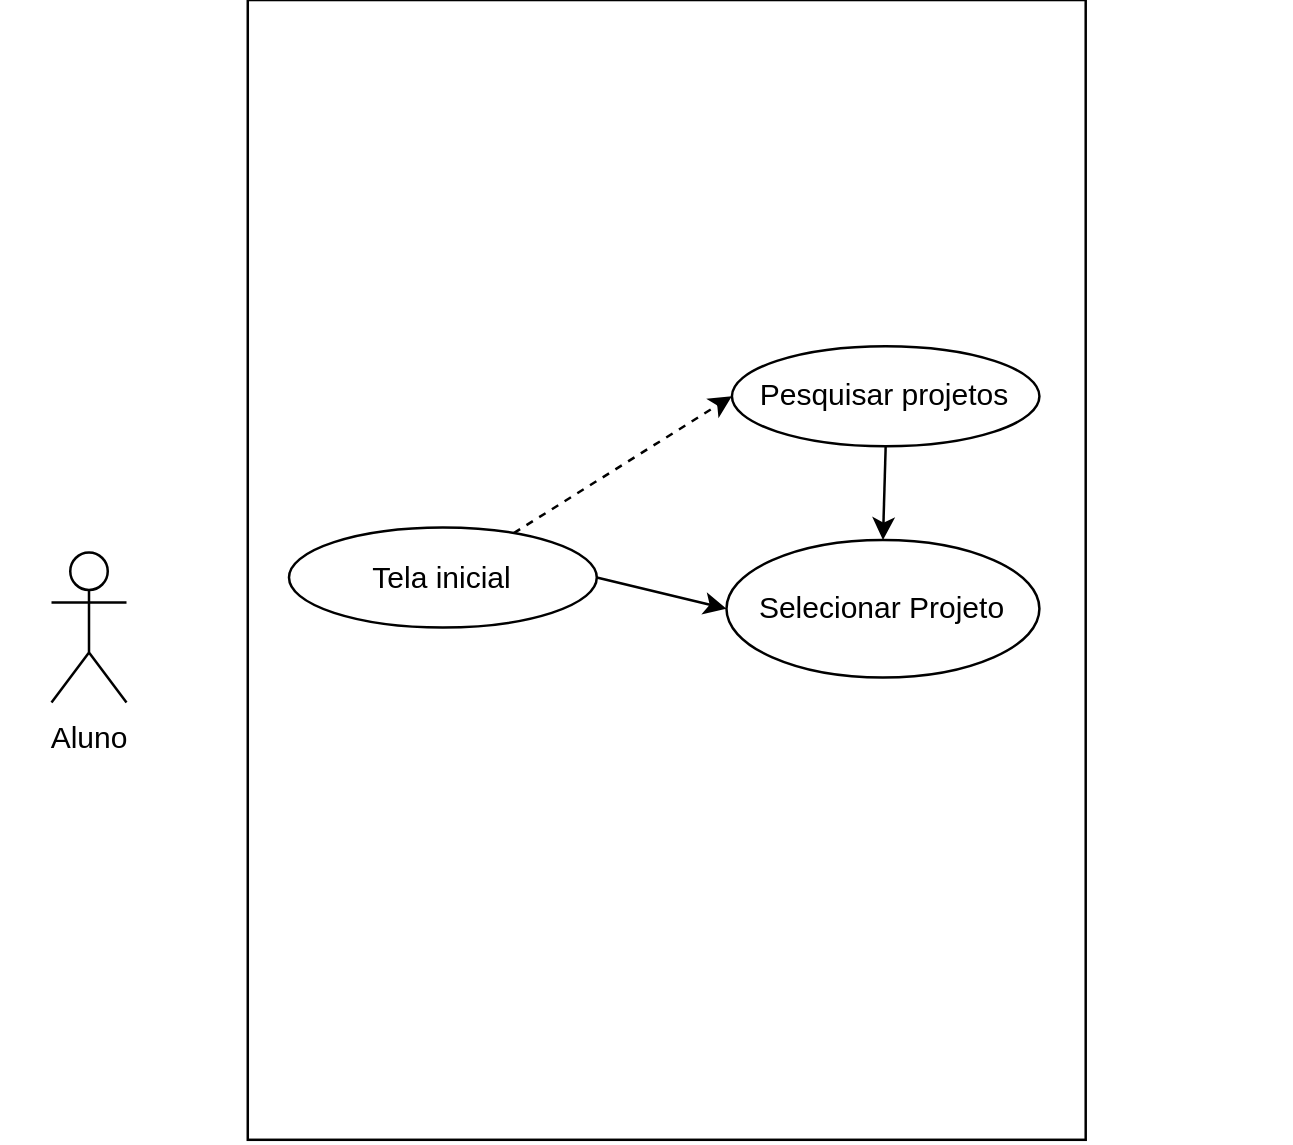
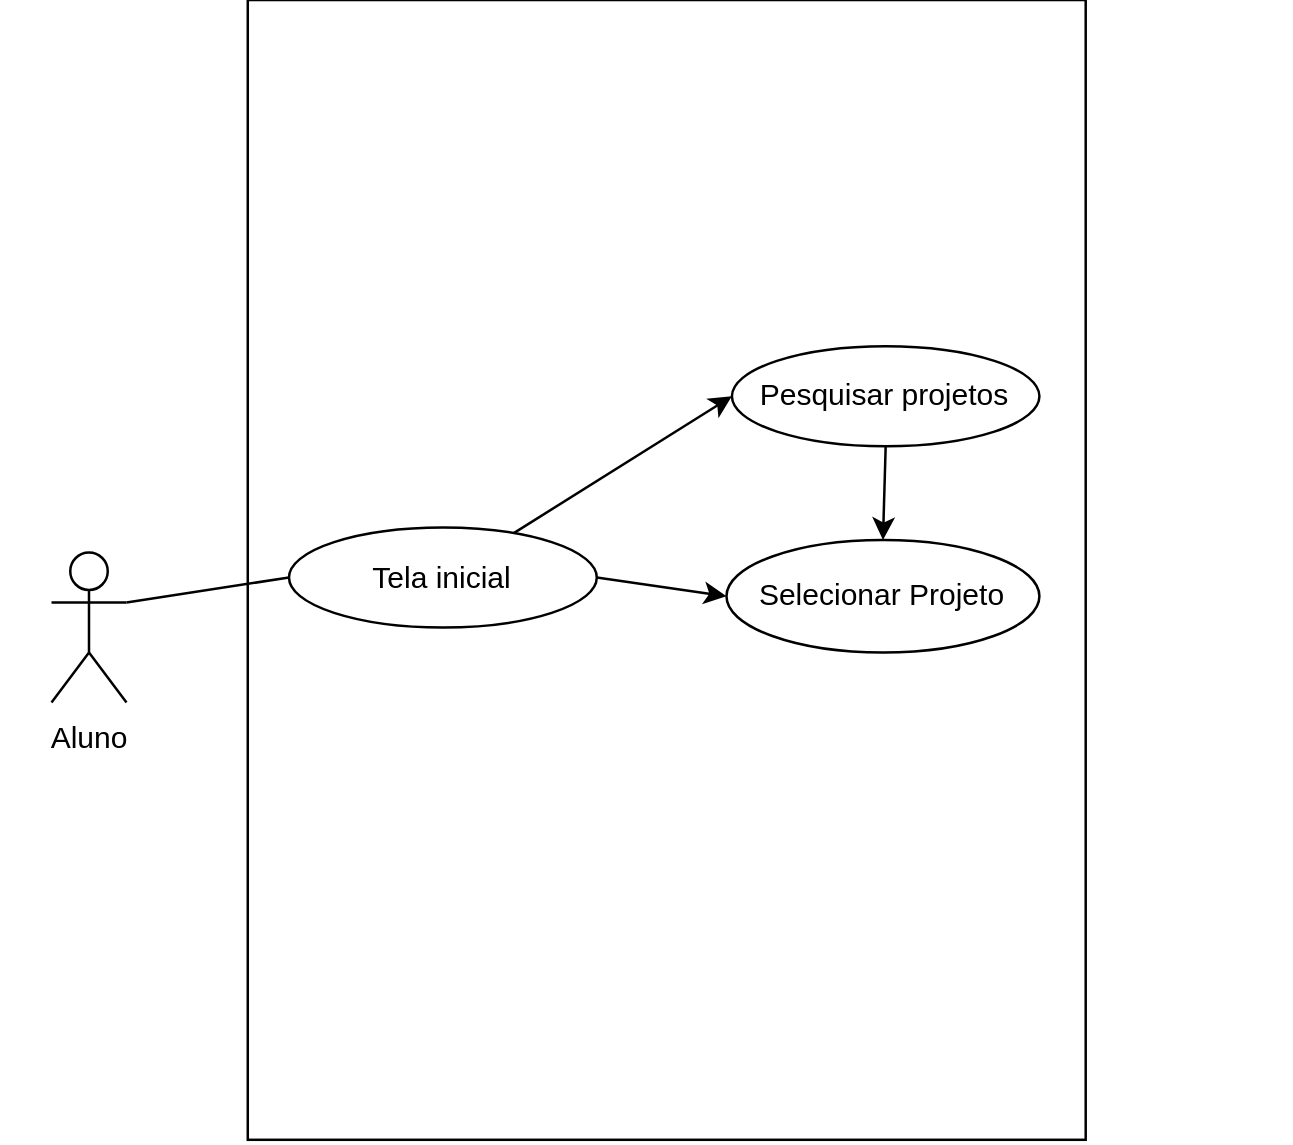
- <mxCell id="6" style="edgeStyle=none;html=1;entryX=0;entryY=0.5;entryDx=0;entryDy=0;dashed=1;" parent="1" source="7" target="9" edge="1"><mxGeometry relative="1" as="geometry" /></mxCell>
+ <mxCell id="6" style="edgeStyle=none;html=1;entryX=0;entryY=0.5;entryDx=0;entryDy=0;" parent="1" source="7" target="9" edge="1"><mxGeometry relative="1" as="geometry" /></mxCell>
+ <mxCell id="10" value="" style="endArrow=none;html=1;exitX=1;exitY=0.333;exitDx=0;exitDy=0;entryX=0;entryY=0.5;entryDx=0;entryDy=0;exitPerimeter=0;" parent="1" source="3" target="7" edge="1"><mxGeometry width="50" height="50" relative="1" as="geometry"><mxPoint x="340.962" y="67.787" as="sourcePoint" /><mxPoint x="685.17" y="44" as="targetPoint" /></mxGeometry></mxCell>
- <mxCell id="5" value="Selecionar Projeto" style="ellipse;whiteSpace=wrap;html=1;" parent="1" vertex="1"><mxGeometry x="290" y="176.5" width="125.17" height="55" as="geometry" /></mxCell>
+ <mxCell id="5" value="Selecionar Projeto" style="ellipse;whiteSpace=wrap;html=1;" parent="1" vertex="1"><mxGeometry x="290" y="176.5" width="125.17" height="45" as="geometry" /></mxCell>
